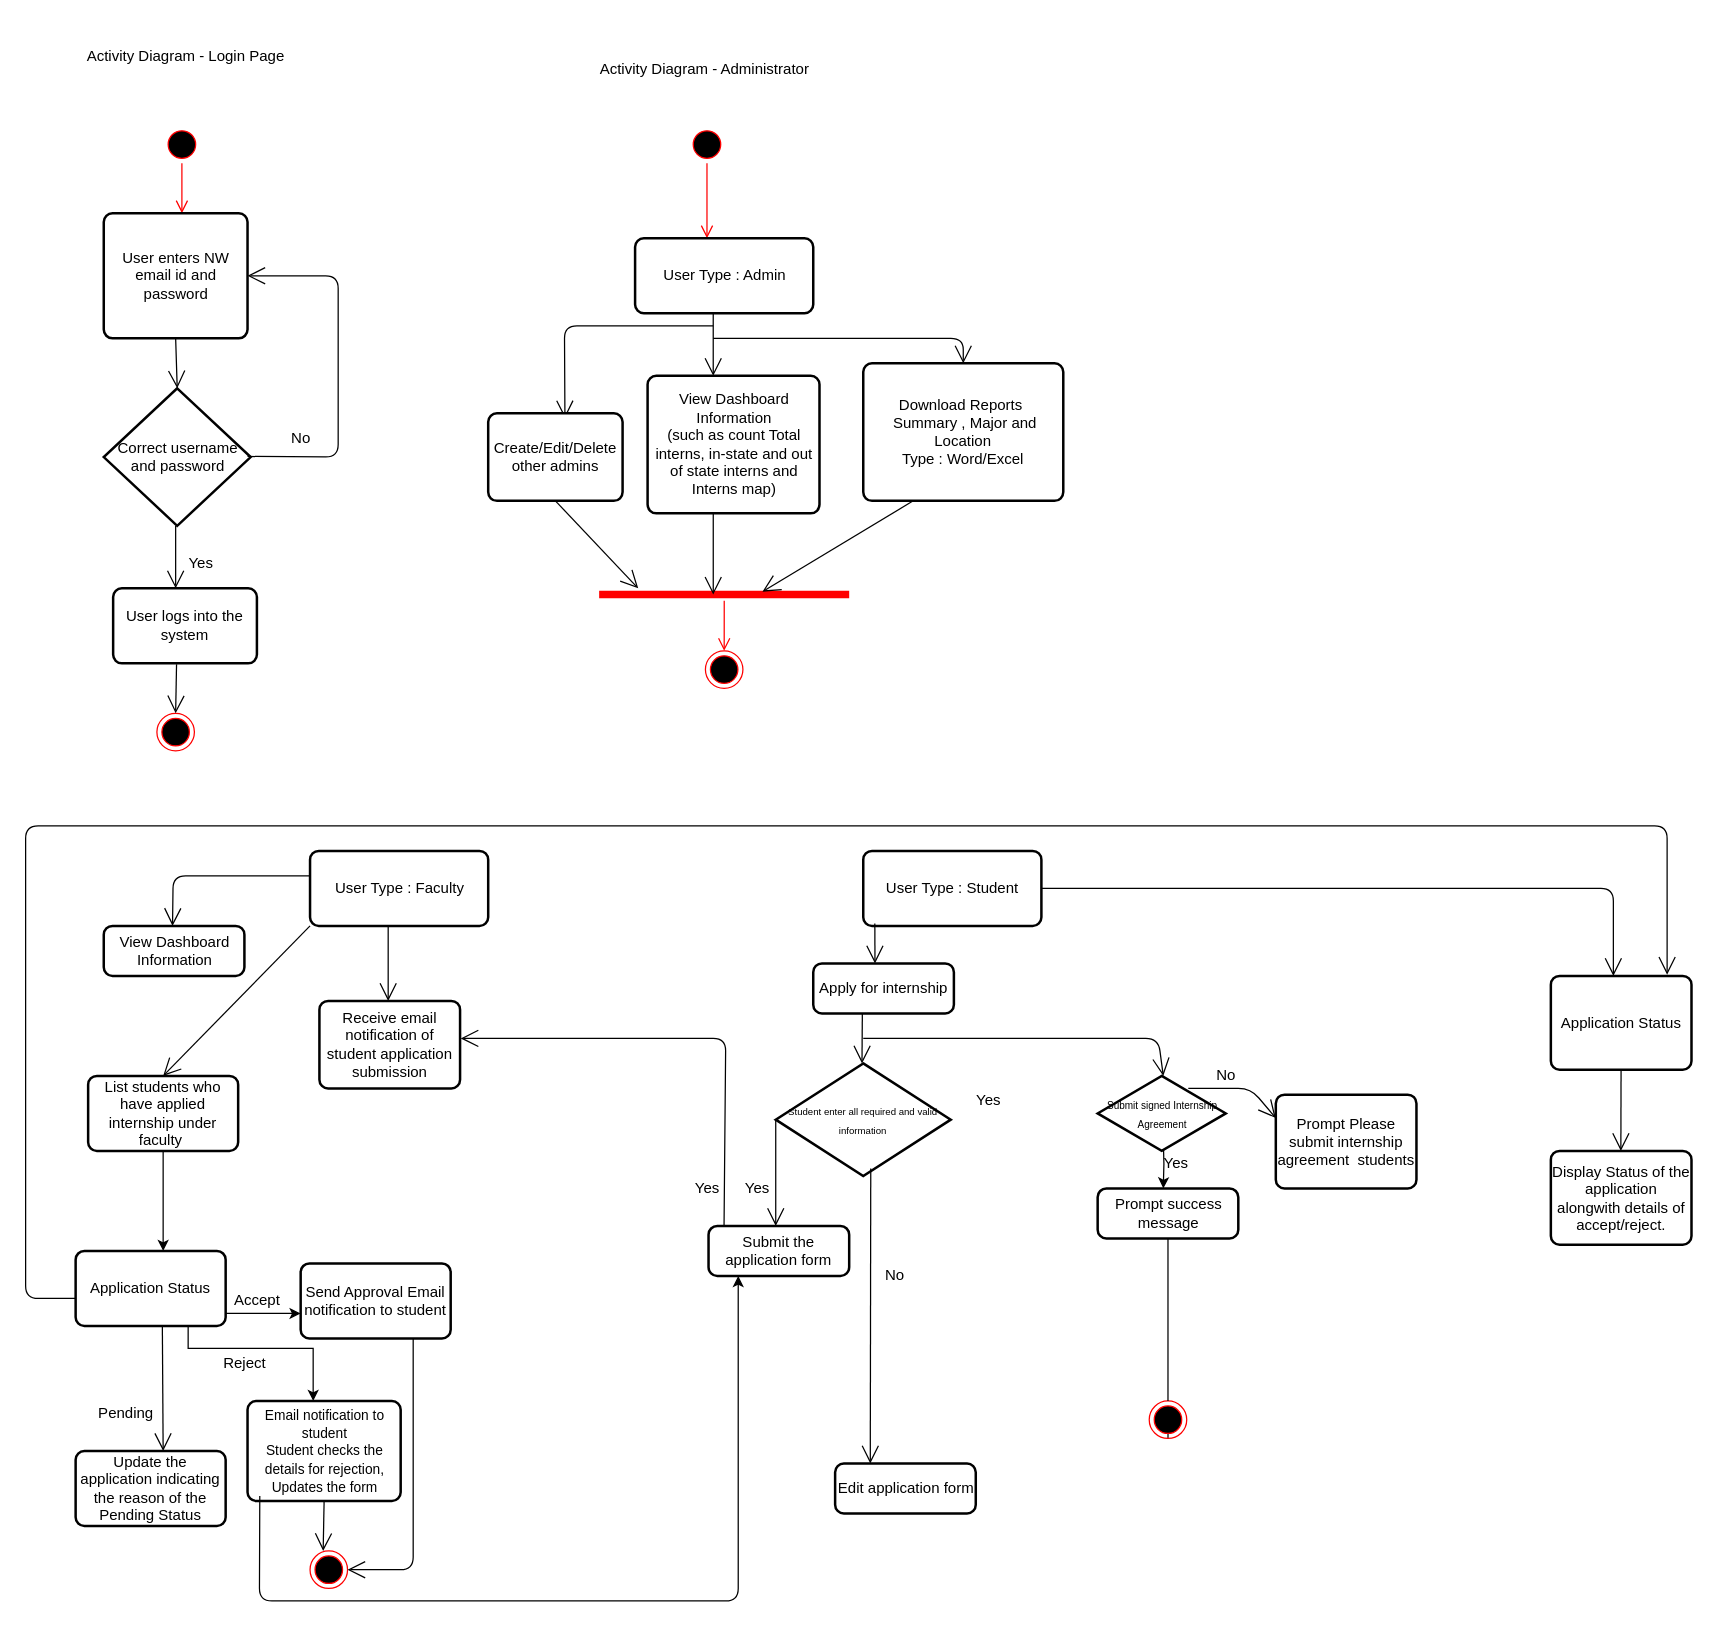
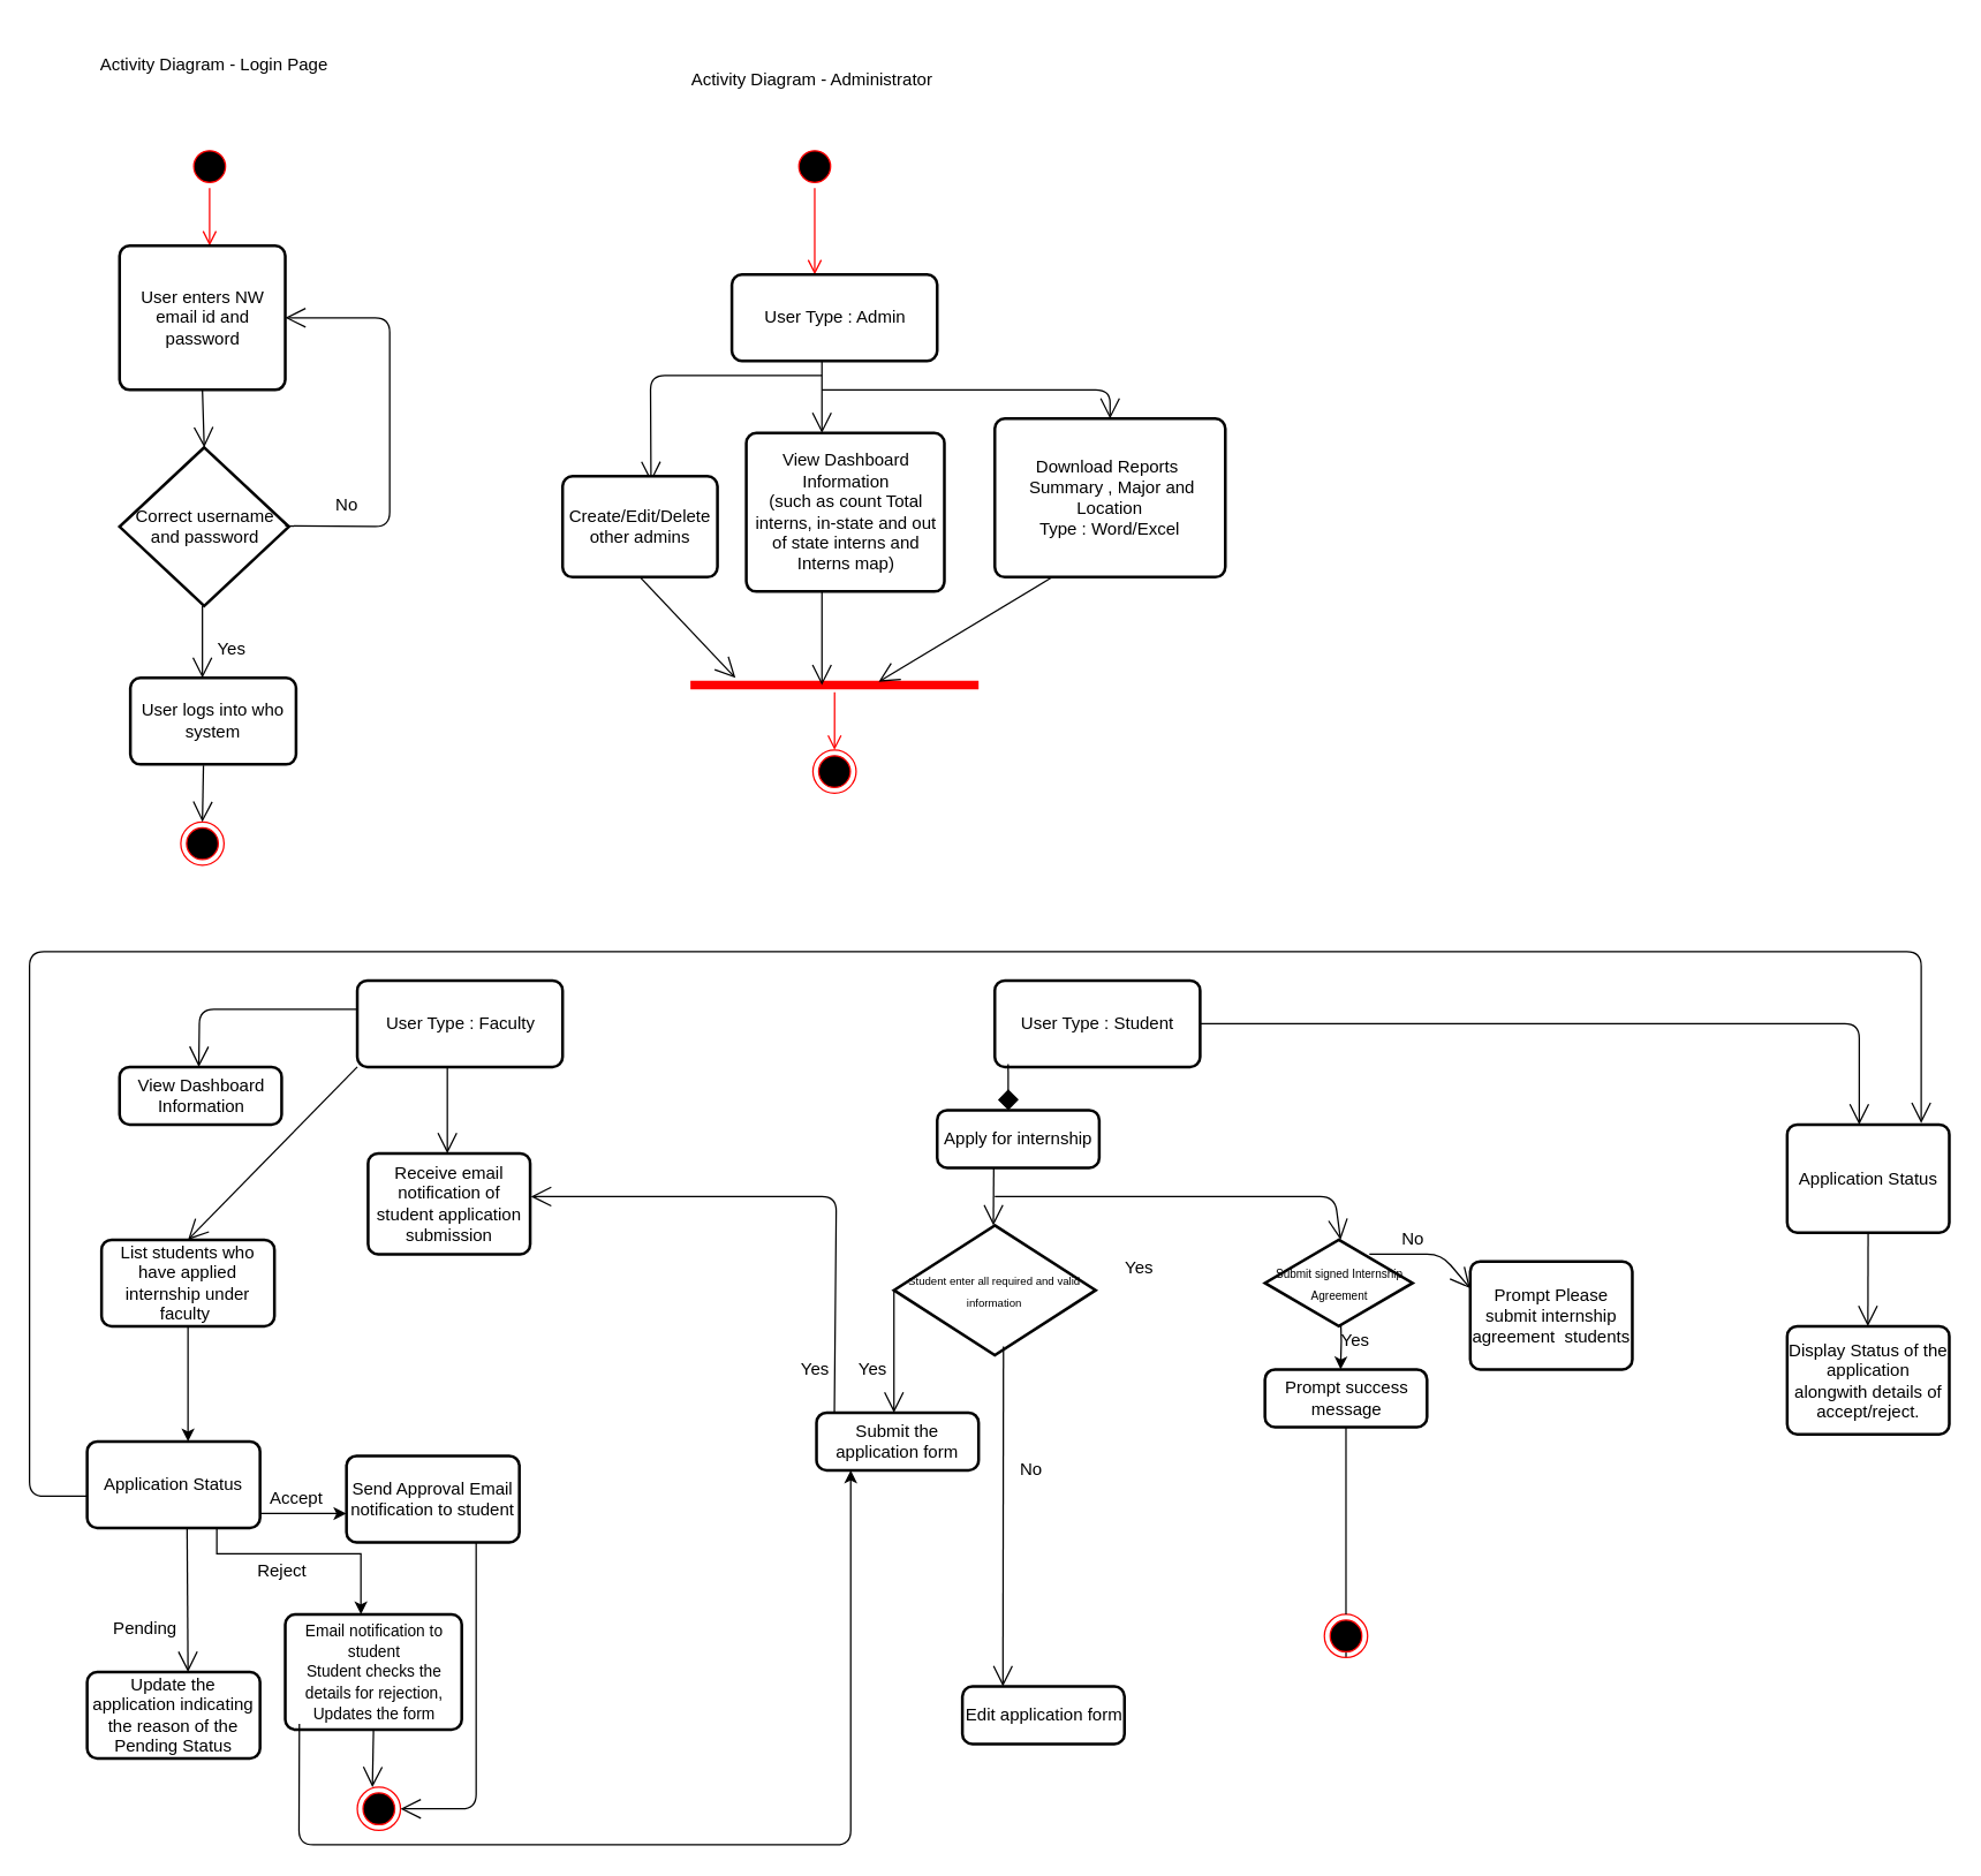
- <mxCell id="11" value="User logs into the system" style="rounded=1;whiteSpace=wrap;html=1;absoluteArcSize=1;arcSize=14;strokeWidth=2;" parent="1" vertex="1"><mxGeometry x="90" y="470" width="115" height="60" as="geometry" /></mxCell>
+ <mxCell id="11" value="User logs into who system" style="rounded=1;whiteSpace=wrap;html=1;absoluteArcSize=1;arcSize=14;strokeWidth=2;" parent="1" vertex="1"><mxGeometry x="90" y="470" width="115" height="60" as="geometry" /></mxCell>
- <mxCell id="35" value="" style="endArrow=open;endFill=1;endSize=12;html=1;exitX=0.065;exitY=0.967;exitDx=0;exitDy=0;exitPerimeter=0;entryX=0.439;entryY=0;entryDx=0;entryDy=0;entryPerimeter=0;" parent="1" source="32" target="36" edge="1"><mxGeometry width="160" relative="1" as="geometry"><mxPoint x="697" y="750" as="sourcePoint" /><mxPoint x="697" y="810" as="targetPoint" /></mxGeometry></mxCell>
+ <mxCell id="35" value="" style="endArrow=diamond;endFill=1;endSize=12;html=1;exitX=0.065;exitY=0.967;exitDx=0;exitDy=0;exitPerimeter=0;entryX=0.439;entryY=0;entryDx=0;entryDy=0;entryPerimeter=0;" parent="1" source="32" target="36" edge="1"><mxGeometry width="160" relative="1" as="geometry"><mxPoint x="697" y="750" as="sourcePoint" /><mxPoint x="697" y="810" as="targetPoint" /></mxGeometry></mxCell>
